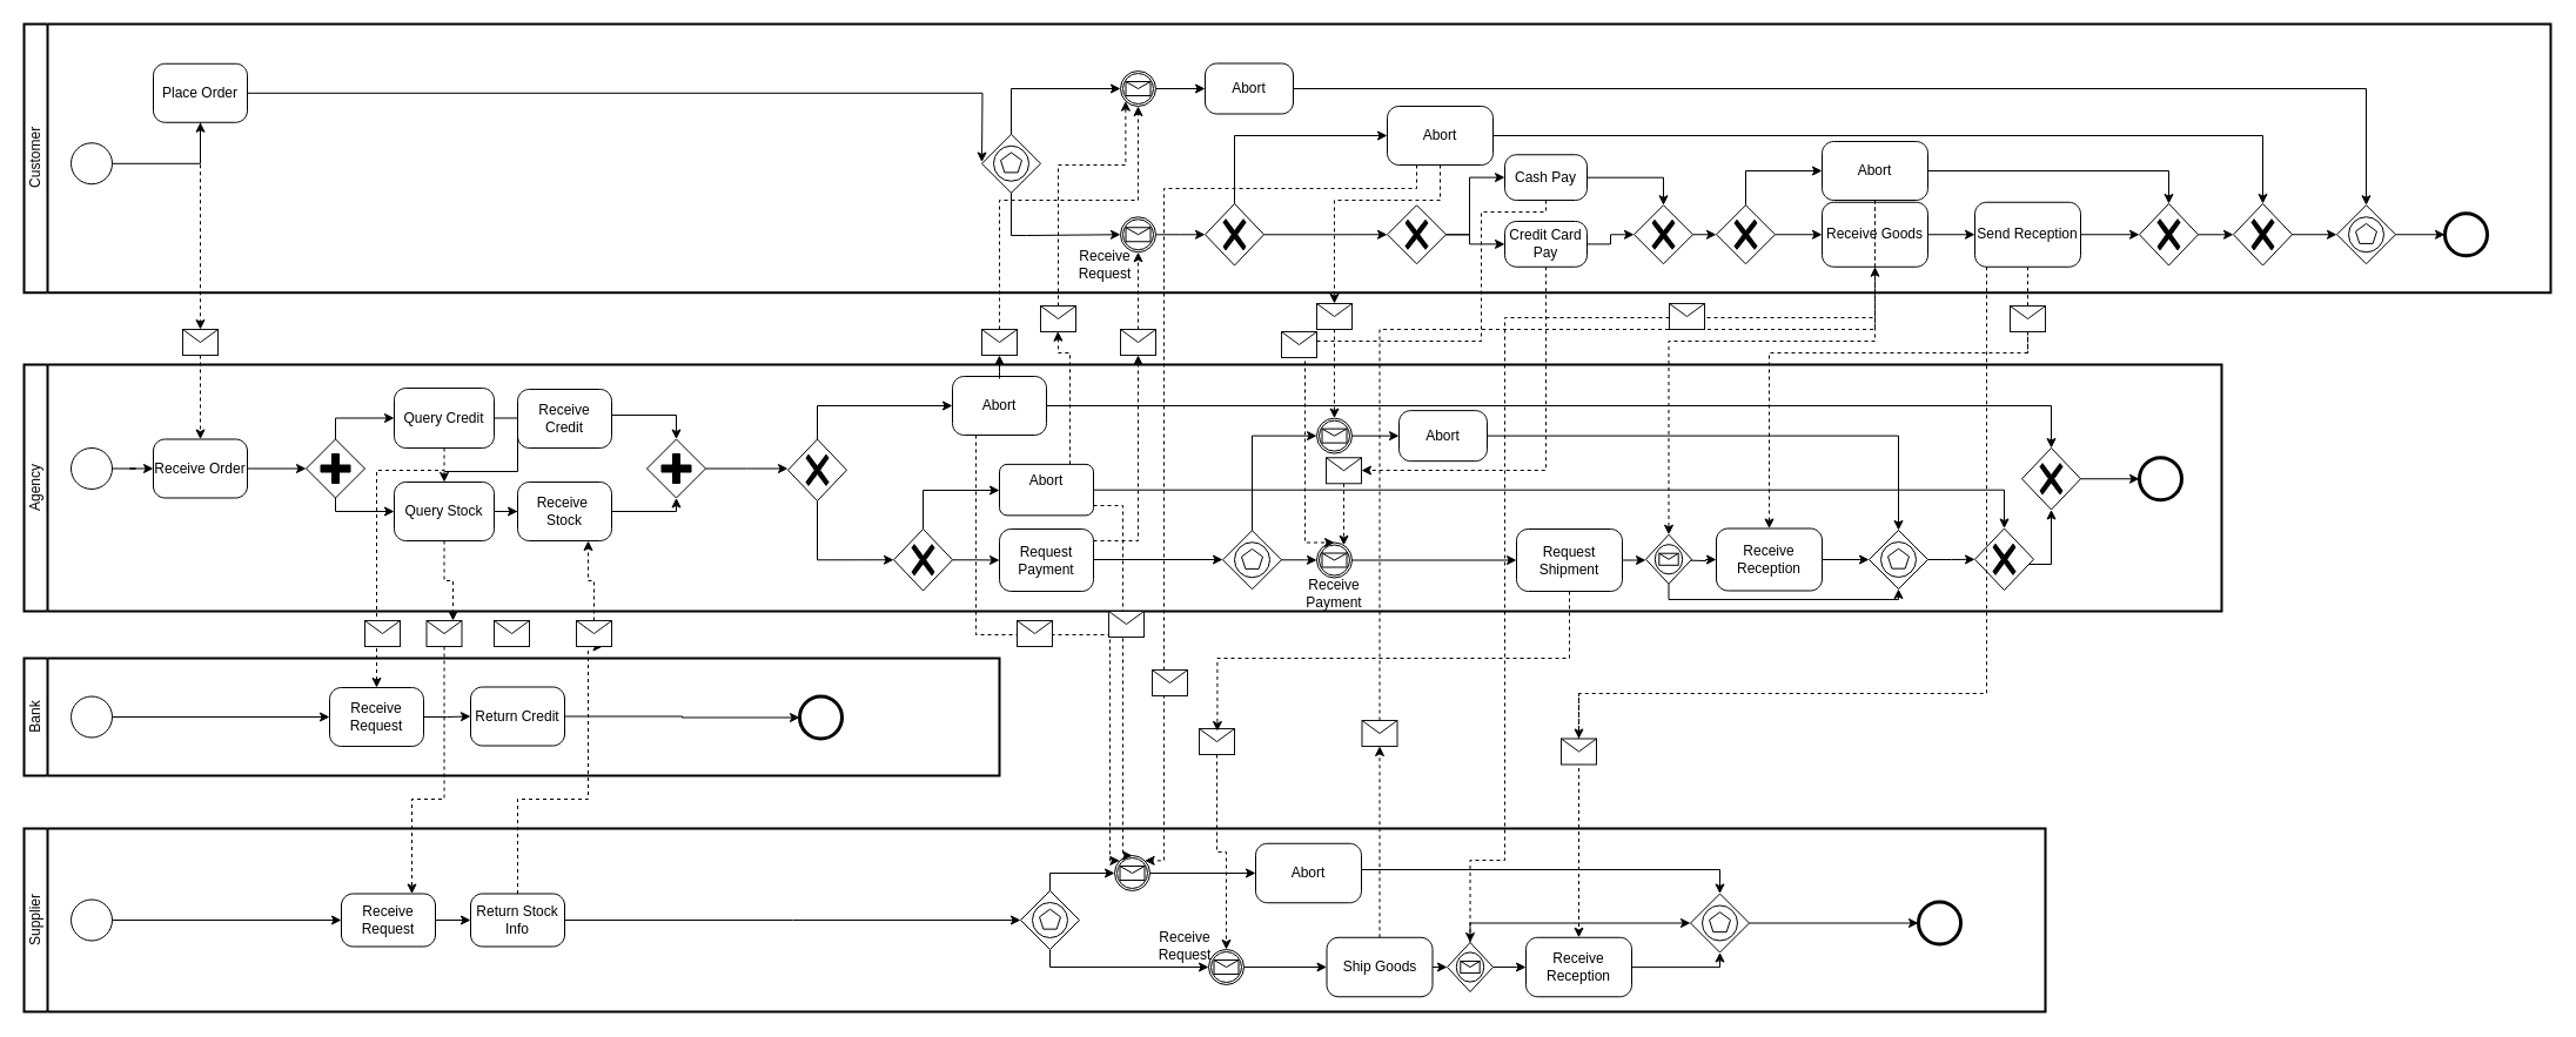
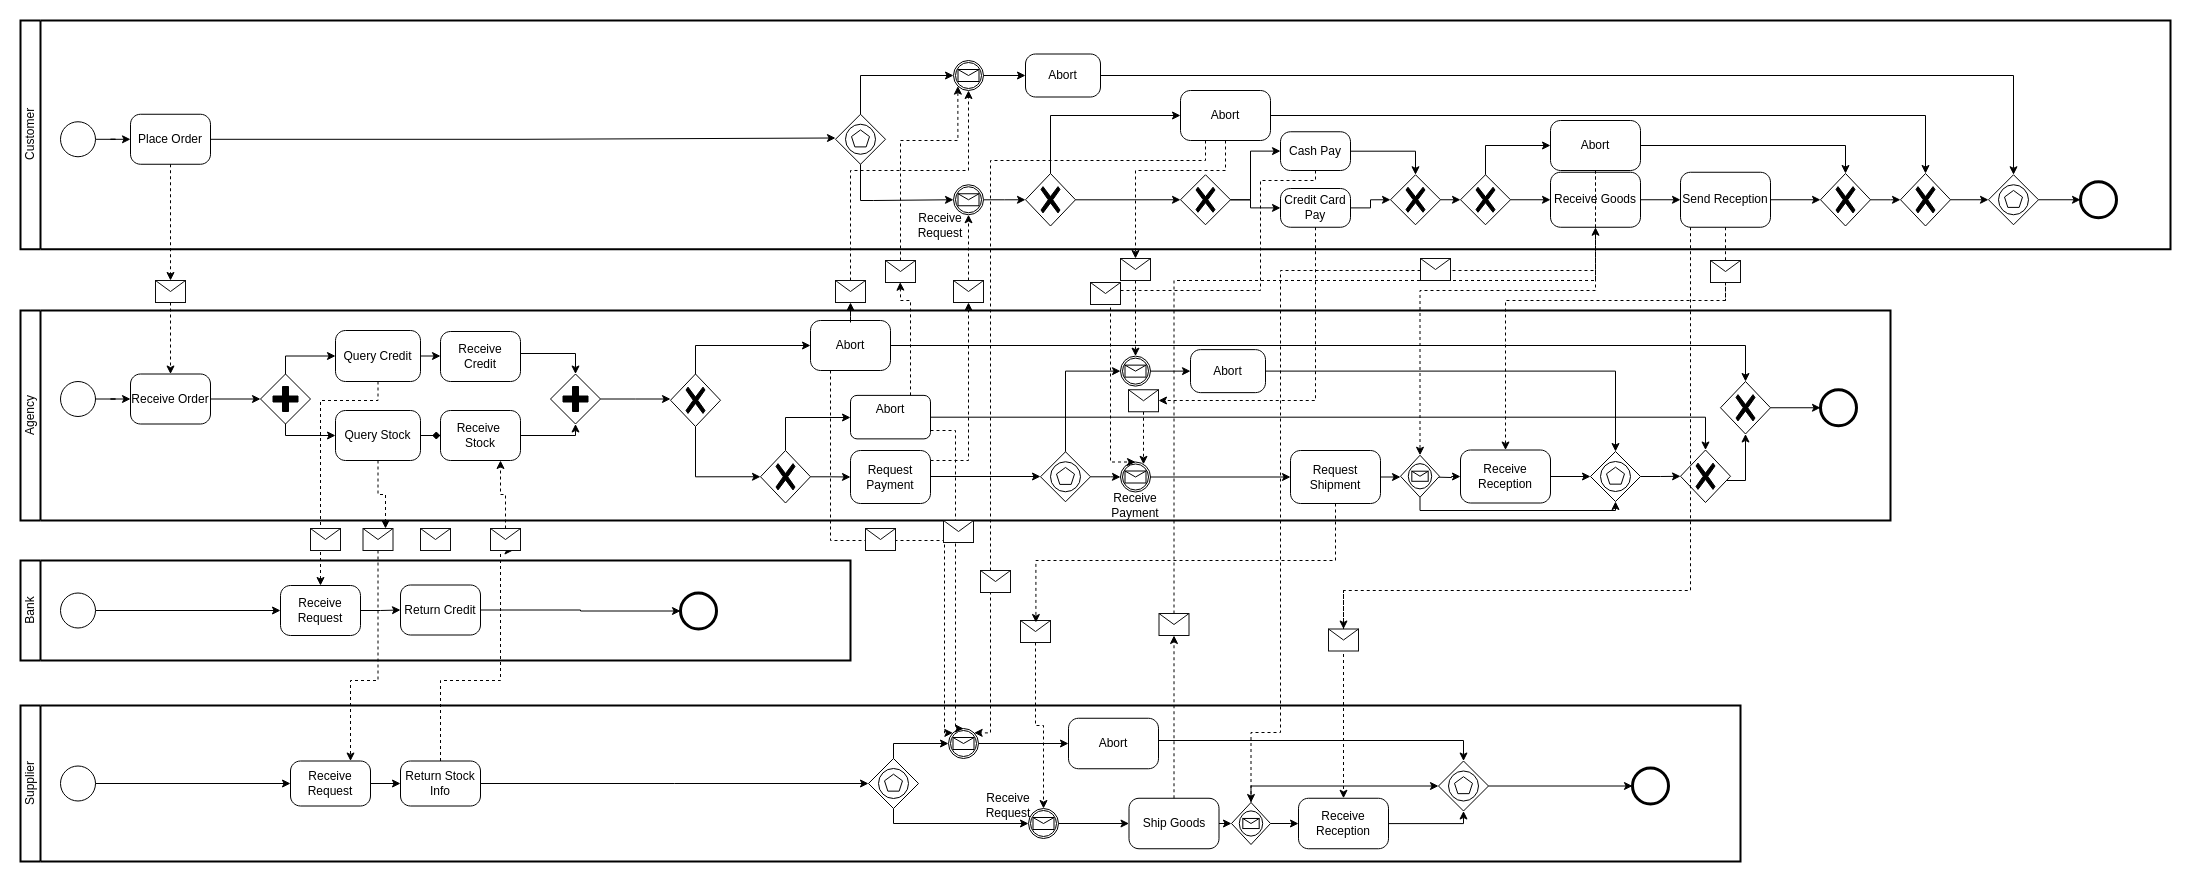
- <mxCell id="5" value="Place Order" style="points=[[0.25,0,0],[0.5,0,0],[0.75,0,0],[1,0.25,0],[1,0.5,0],[1,0.75,0],[0.75,1,0],[0.5,1,0],[0.25,1,0],[0,0.75,0],[0,0.5,0],[0,0.25,0]];shape=mxgraph.bpmn.task;whiteSpace=wrap;rectStyle=rounded;size=10;html=1;container=1;expand=0;collapsible=0;taskMarker=abstract;" parent="2" vertex="1"><mxGeometry x="110" y="33.75" width="80" height="50" as="geometry" /></mxCell>
+ <mxCell id="5" value="Place Order" style="points=[[0.25,0,0],[0.5,0,0],[0.75,0,0],[1,0.25,0],[1,0.5,0],[1,0.75,0],[0.75,1,0],[0.5,1,0],[0.25,1,0],[0,0.75,0],[0,0.5,0],[0,0.25,0]];shape=mxgraph.bpmn.task;whiteSpace=wrap;rectStyle=rounded;size=10;html=1;container=1;expand=0;collapsible=0;taskMarker=abstract;" parent="2" vertex="1"><mxGeometry x="110" y="93.75" width="80" height="50" as="geometry" /></mxCell>
- <mxCell id="69" style="edgeStyle=orthogonalEdgeStyle;rounded=0;orthogonalLoop=1;jettySize=auto;html=1;exitX=1;exitY=0.5;exitDx=0;exitDy=0;exitPerimeter=0;" parent="48" source="63" target="65" edge="1"><mxGeometry relative="1" as="geometry" /></mxCell>
+ <mxCell id="69" style="edgeStyle=orthogonalEdgeStyle;rounded=0;orthogonalLoop=1;jettySize=auto;html=1;exitX=1;exitY=0.5;exitDx=0;exitDy=0;exitPerimeter=0;entryX=0;entryY=0.5;entryDx=0;entryDy=0;entryPerimeter=0;" parent="48" source="63" target="68" edge="1"><mxGeometry relative="1" as="geometry" /></mxCell>
- <mxCell id="64" style="edgeStyle=orthogonalEdgeStyle;rounded=0;orthogonalLoop=1;jettySize=auto;html=1;exitX=1;exitY=0.5;exitDx=0;exitDy=0;exitPerimeter=0;" parent="48" source="65" target="52" edge="1"><mxGeometry relative="1" as="geometry" /></mxCell>
+ <mxCell id="64" style="edgeStyle=orthogonalEdgeStyle;rounded=0;orthogonalLoop=1;jettySize=auto;html=1;exitX=1;exitY=0.5;exitDx=0;exitDy=0;exitPerimeter=0;endArrow=diamond;" parent="48" source="65" target="52" edge="1"><mxGeometry relative="1" as="geometry" /></mxCell>
